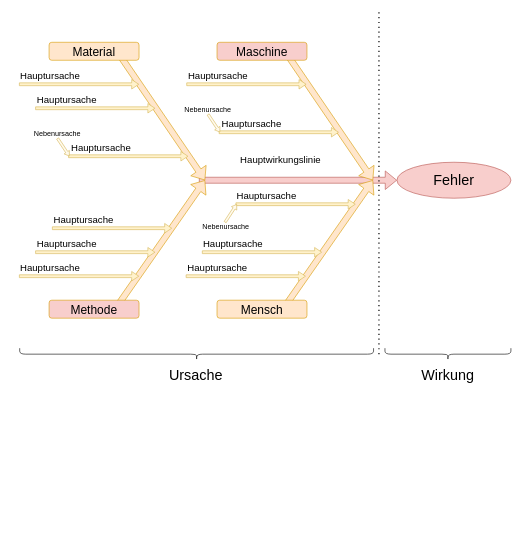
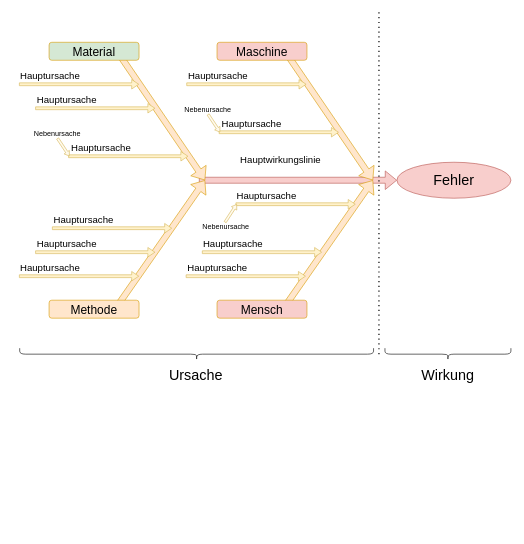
- <mxCell id="10" value="&lt;font style=&quot;font-size: 20px;&quot;&gt;Material&lt;/font&gt;" style="rounded=1;whiteSpace=wrap;html=1;fillColor=#ffe6cc;strokeColor=#d79b00;" parent="1" vertex="1"><mxGeometry x="81" y="70" width="150" height="30" as="geometry" /></mxCell>
+ <mxCell id="10" value="&lt;font style=&quot;font-size: 20px;&quot;&gt;Material&lt;/font&gt;" style="rounded=1;whiteSpace=wrap;html=1;fillColor=#d5e8d4;strokeColor=#d79b00;" parent="1" vertex="1"><mxGeometry x="81" y="70" width="150" height="30" as="geometry" /></mxCell>
- <mxCell id="11" value="&lt;font style=&quot;font-size: 20px;&quot;&gt;Methode&lt;/font&gt;" style="rounded=1;whiteSpace=wrap;html=1;fillColor=#f8cecc;strokeColor=#d79b00;" parent="1" vertex="1"><mxGeometry x="81" y="500" width="150" height="30" as="geometry" /></mxCell>
+ <mxCell id="11" value="&lt;font style=&quot;font-size: 20px;&quot;&gt;Methode&lt;/font&gt;" style="rounded=1;whiteSpace=wrap;html=1;fillColor=#ffe6cc;strokeColor=#d79b00;" parent="1" vertex="1"><mxGeometry x="81" y="500" width="150" height="30" as="geometry" /></mxCell>
- <mxCell id="7" value="&lt;font style=&quot;font-size: 20px;&quot;&gt;Mensch&lt;/font&gt;" style="rounded=1;whiteSpace=wrap;html=1;fillColor=#ffe6cc;strokeColor=#d79b00;" parent="1" vertex="1"><mxGeometry x="361" y="500" width="150" height="30" as="geometry" /></mxCell>
+ <mxCell id="7" value="&lt;font style=&quot;font-size: 20px;&quot;&gt;Mensch&lt;/font&gt;" style="rounded=1;whiteSpace=wrap;html=1;fillColor=#f8cecc;strokeColor=#d79b00;" parent="1" vertex="1"><mxGeometry x="361" y="500" width="150" height="30" as="geometry" /></mxCell>
